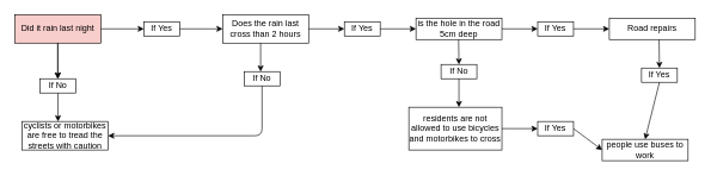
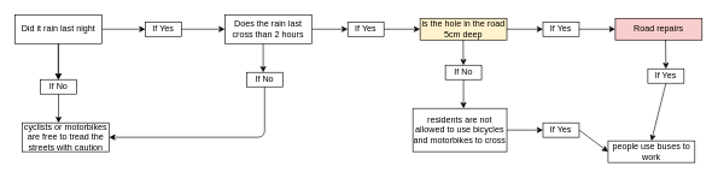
- <mxCell id="2" value="Did it rain last night" style="rounded=0;whiteSpace=wrap;html=1;fillColor=#f8cecc;" vertex="1" parent="1"><mxGeometry x="20" y="20" width="120" height="40" as="geometry" /></mxCell>
+ <mxCell id="2" value="Did it rain last night" style="rounded=0;whiteSpace=wrap;html=1;" vertex="1" parent="1"><mxGeometry x="20" y="20" width="120" height="40" as="geometry" /></mxCell>
- <mxCell id="11" value="is the hole in the road 5cm deep" style="rounded=0;whiteSpace=wrap;html=1;" vertex="1" parent="1"><mxGeometry x="580" y="25" width="120" height="30" as="geometry" /></mxCell>
+ <mxCell id="11" value="is the hole in the road 5cm deep" style="rounded=0;whiteSpace=wrap;html=1;fillColor=#fff2cc;" vertex="1" parent="1"><mxGeometry x="580" y="25" width="120" height="30" as="geometry" /></mxCell>
- <mxCell id="18" value="Road repairs" style="rounded=0;whiteSpace=wrap;html=1;" vertex="1" parent="1"><mxGeometry x="850" y="25" width="120" height="30" as="geometry" /></mxCell>
+ <mxCell id="18" value="Road repairs" style="rounded=0;whiteSpace=wrap;html=1;fillColor=#f8cecc;" vertex="1" parent="1"><mxGeometry x="850" y="25" width="120" height="30" as="geometry" /></mxCell>
